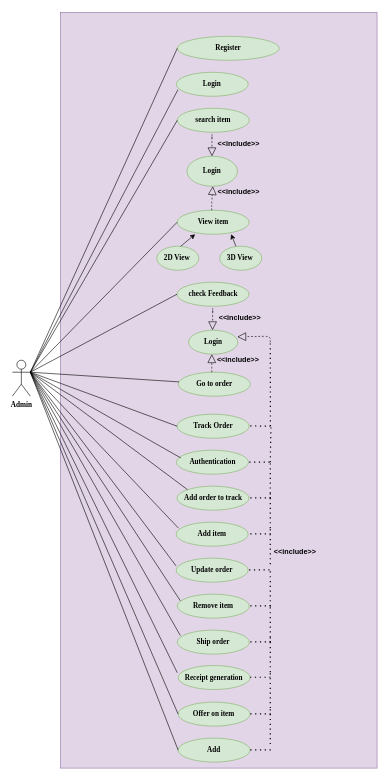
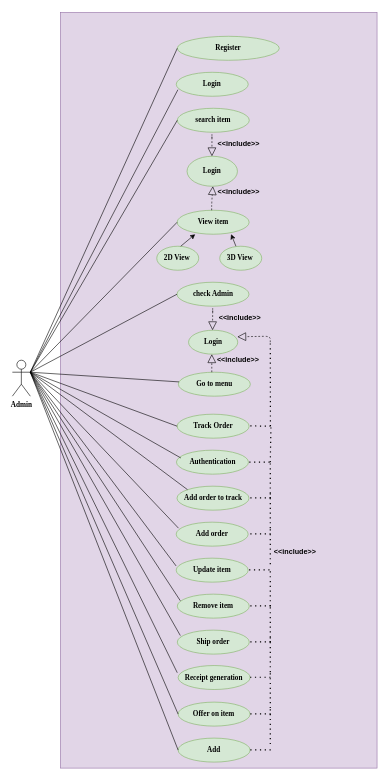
- <mxCell id="9" value="&lt;font face=&quot;Lucida Console&quot;&gt;&lt;b&gt;check Feedback&lt;/b&gt;&lt;/font&gt;" style="ellipse;whiteSpace=wrap;html=1;fillColor=#d5e8d4;strokeColor=#82b366;" parent="1" vertex="1"><mxGeometry x="294.5" y="470" width="120" height="40" as="geometry" /></mxCell>
+ <mxCell id="9" value="&lt;font face=&quot;Lucida Console&quot;&gt;&lt;b&gt;check Admin&lt;/b&gt;&lt;/font&gt;" style="ellipse;whiteSpace=wrap;html=1;fillColor=#d5e8d4;strokeColor=#82b366;" parent="1" vertex="1"><mxGeometry x="294.5" y="470" width="120" height="40" as="geometry" /></mxCell>
- <mxCell id="8" value="&lt;font face=&quot;Lucida Console&quot;&gt;&lt;b&gt;Go to order&lt;/b&gt;&lt;/font&gt;" style="ellipse;whiteSpace=wrap;html=1;fillColor=#d5e8d4;strokeColor=#82b366;" parent="1" vertex="1"><mxGeometry x="296.75" y="620" width="120" height="40" as="geometry" /></mxCell>
+ <mxCell id="8" value="&lt;font face=&quot;Lucida Console&quot;&gt;&lt;b&gt;Go to menu&lt;/b&gt;&lt;/font&gt;" style="ellipse;whiteSpace=wrap;html=1;fillColor=#d5e8d4;strokeColor=#82b366;" parent="1" vertex="1"><mxGeometry x="296.75" y="620" width="120" height="40" as="geometry" /></mxCell>
- <mxCell id="30" value="&lt;font face=&quot;Lucida Console&quot;&gt;&lt;b&gt;Add item&lt;/b&gt;&lt;/font&gt;" style="ellipse;whiteSpace=wrap;html=1;fillColor=#d5e8d4;strokeColor=#82b366;" parent="1" vertex="1"><mxGeometry x="293.13" y="870" width="120" height="40" as="geometry" /></mxCell>
+ <mxCell id="30" value="&lt;font face=&quot;Lucida Console&quot;&gt;&lt;b&gt;Add order&lt;/b&gt;&lt;/font&gt;" style="ellipse;whiteSpace=wrap;html=1;fillColor=#d5e8d4;strokeColor=#82b366;" parent="1" vertex="1"><mxGeometry x="293.13" y="870" width="120" height="40" as="geometry" /></mxCell>
- <mxCell id="36" value="&lt;font face=&quot;Lucida Console&quot;&gt;&lt;b&gt;Update order&lt;/b&gt;&lt;/font&gt;" style="ellipse;whiteSpace=wrap;html=1;fillColor=#d5e8d4;strokeColor=#82b366;" parent="1" vertex="1"><mxGeometry x="293.13" y="930" width="120" height="40" as="geometry" /></mxCell>
+ <mxCell id="36" value="&lt;font face=&quot;Lucida Console&quot;&gt;&lt;b&gt;Update item&lt;/b&gt;&lt;/font&gt;" style="ellipse;whiteSpace=wrap;html=1;fillColor=#d5e8d4;strokeColor=#82b366;" parent="1" vertex="1"><mxGeometry x="293.13" y="930" width="120" height="40" as="geometry" /></mxCell>
